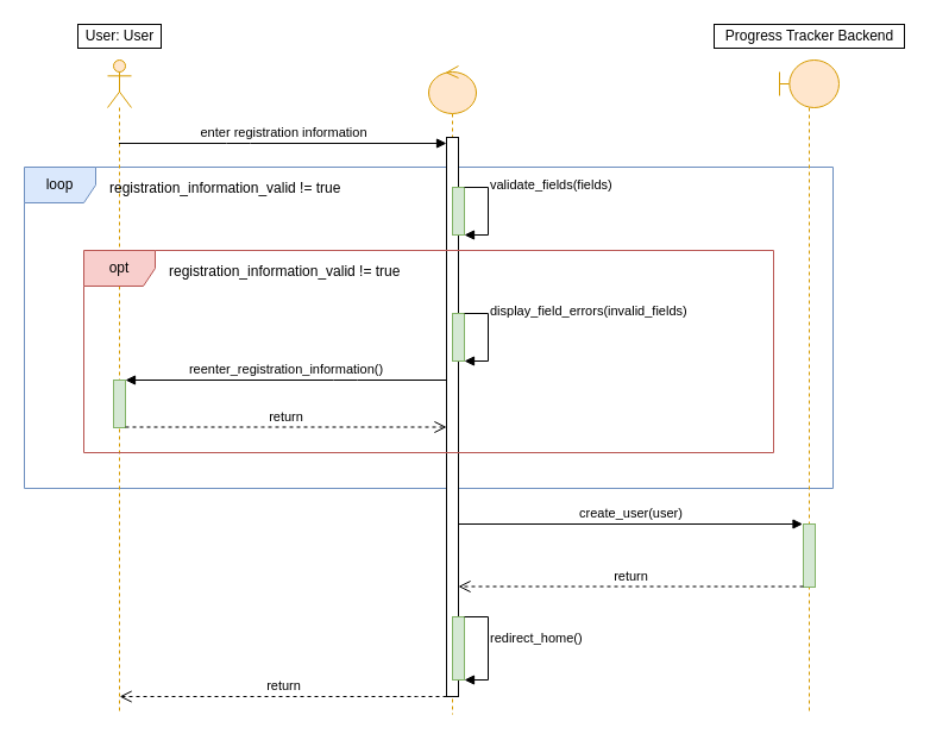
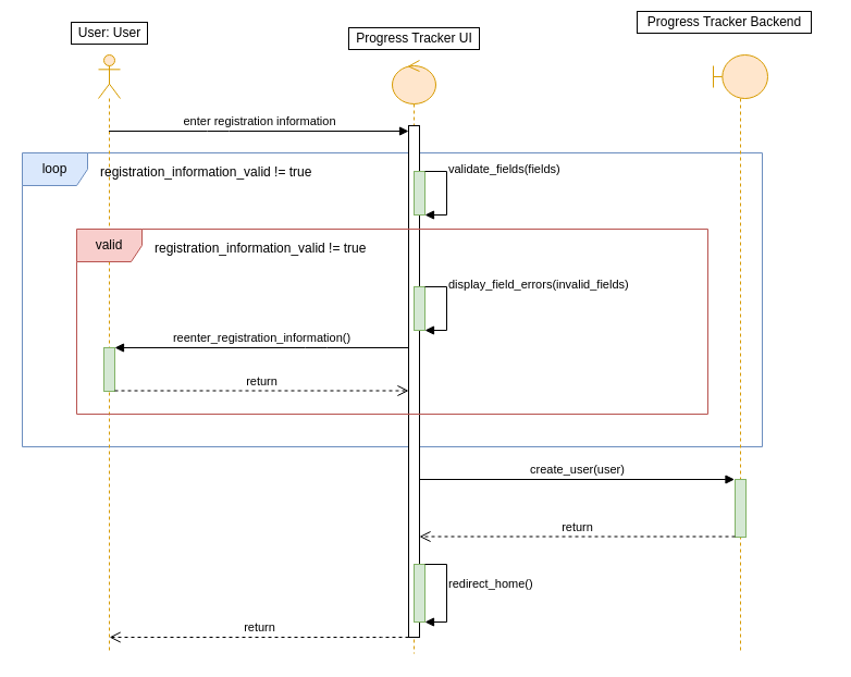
- <mxCell id="14" value="Progress Tracker Backend" style="text;html=1;resizable=0;points=[];autosize=1;align=center;verticalAlign=top;spacingTop=-4;fontColor=#000000;labelBackgroundColor=none;strokeColor=#000000;" parent="1" vertex="1"><mxGeometry x="600" y="20" width="160" height="20" as="geometry" /></mxCell>
+ <mxCell id="14" value="Progress Tracker Backend" style="text;html=1;resizable=0;points=[];autosize=1;align=center;verticalAlign=top;spacingTop=-4;fontColor=#000000;labelBackgroundColor=none;strokeColor=#000000;" parent="1" vertex="1"><mxGeometry x="585" y="10" width="160" height="20" as="geometry" /></mxCell>
+ <mxCell id="11" value="Progress Tracker UI" style="text;html=1;resizable=0;points=[];autosize=1;align=center;verticalAlign=top;spacingTop=-4;fontColor=#000000;labelBackgroundColor=none;strokeColor=#000000;" parent="1" vertex="1"><mxGeometry x="320" y="25" width="120" height="20" as="geometry" /></mxCell>
- <mxCell id="18" value="opt" style="shape=umlFrame;whiteSpace=wrap;html=1;labelBackgroundColor=none;strokeColor=#b85450;fillColor=#f8cecc;" vertex="1" parent="1"><mxGeometry x="70" y="210" width="580" height="170" as="geometry" /></mxCell>
+ <mxCell id="18" value="valid" style="shape=umlFrame;whiteSpace=wrap;html=1;labelBackgroundColor=none;strokeColor=#b85450;fillColor=#f8cecc;" vertex="1" parent="1"><mxGeometry x="70" y="210" width="580" height="170" as="geometry" /></mxCell>
